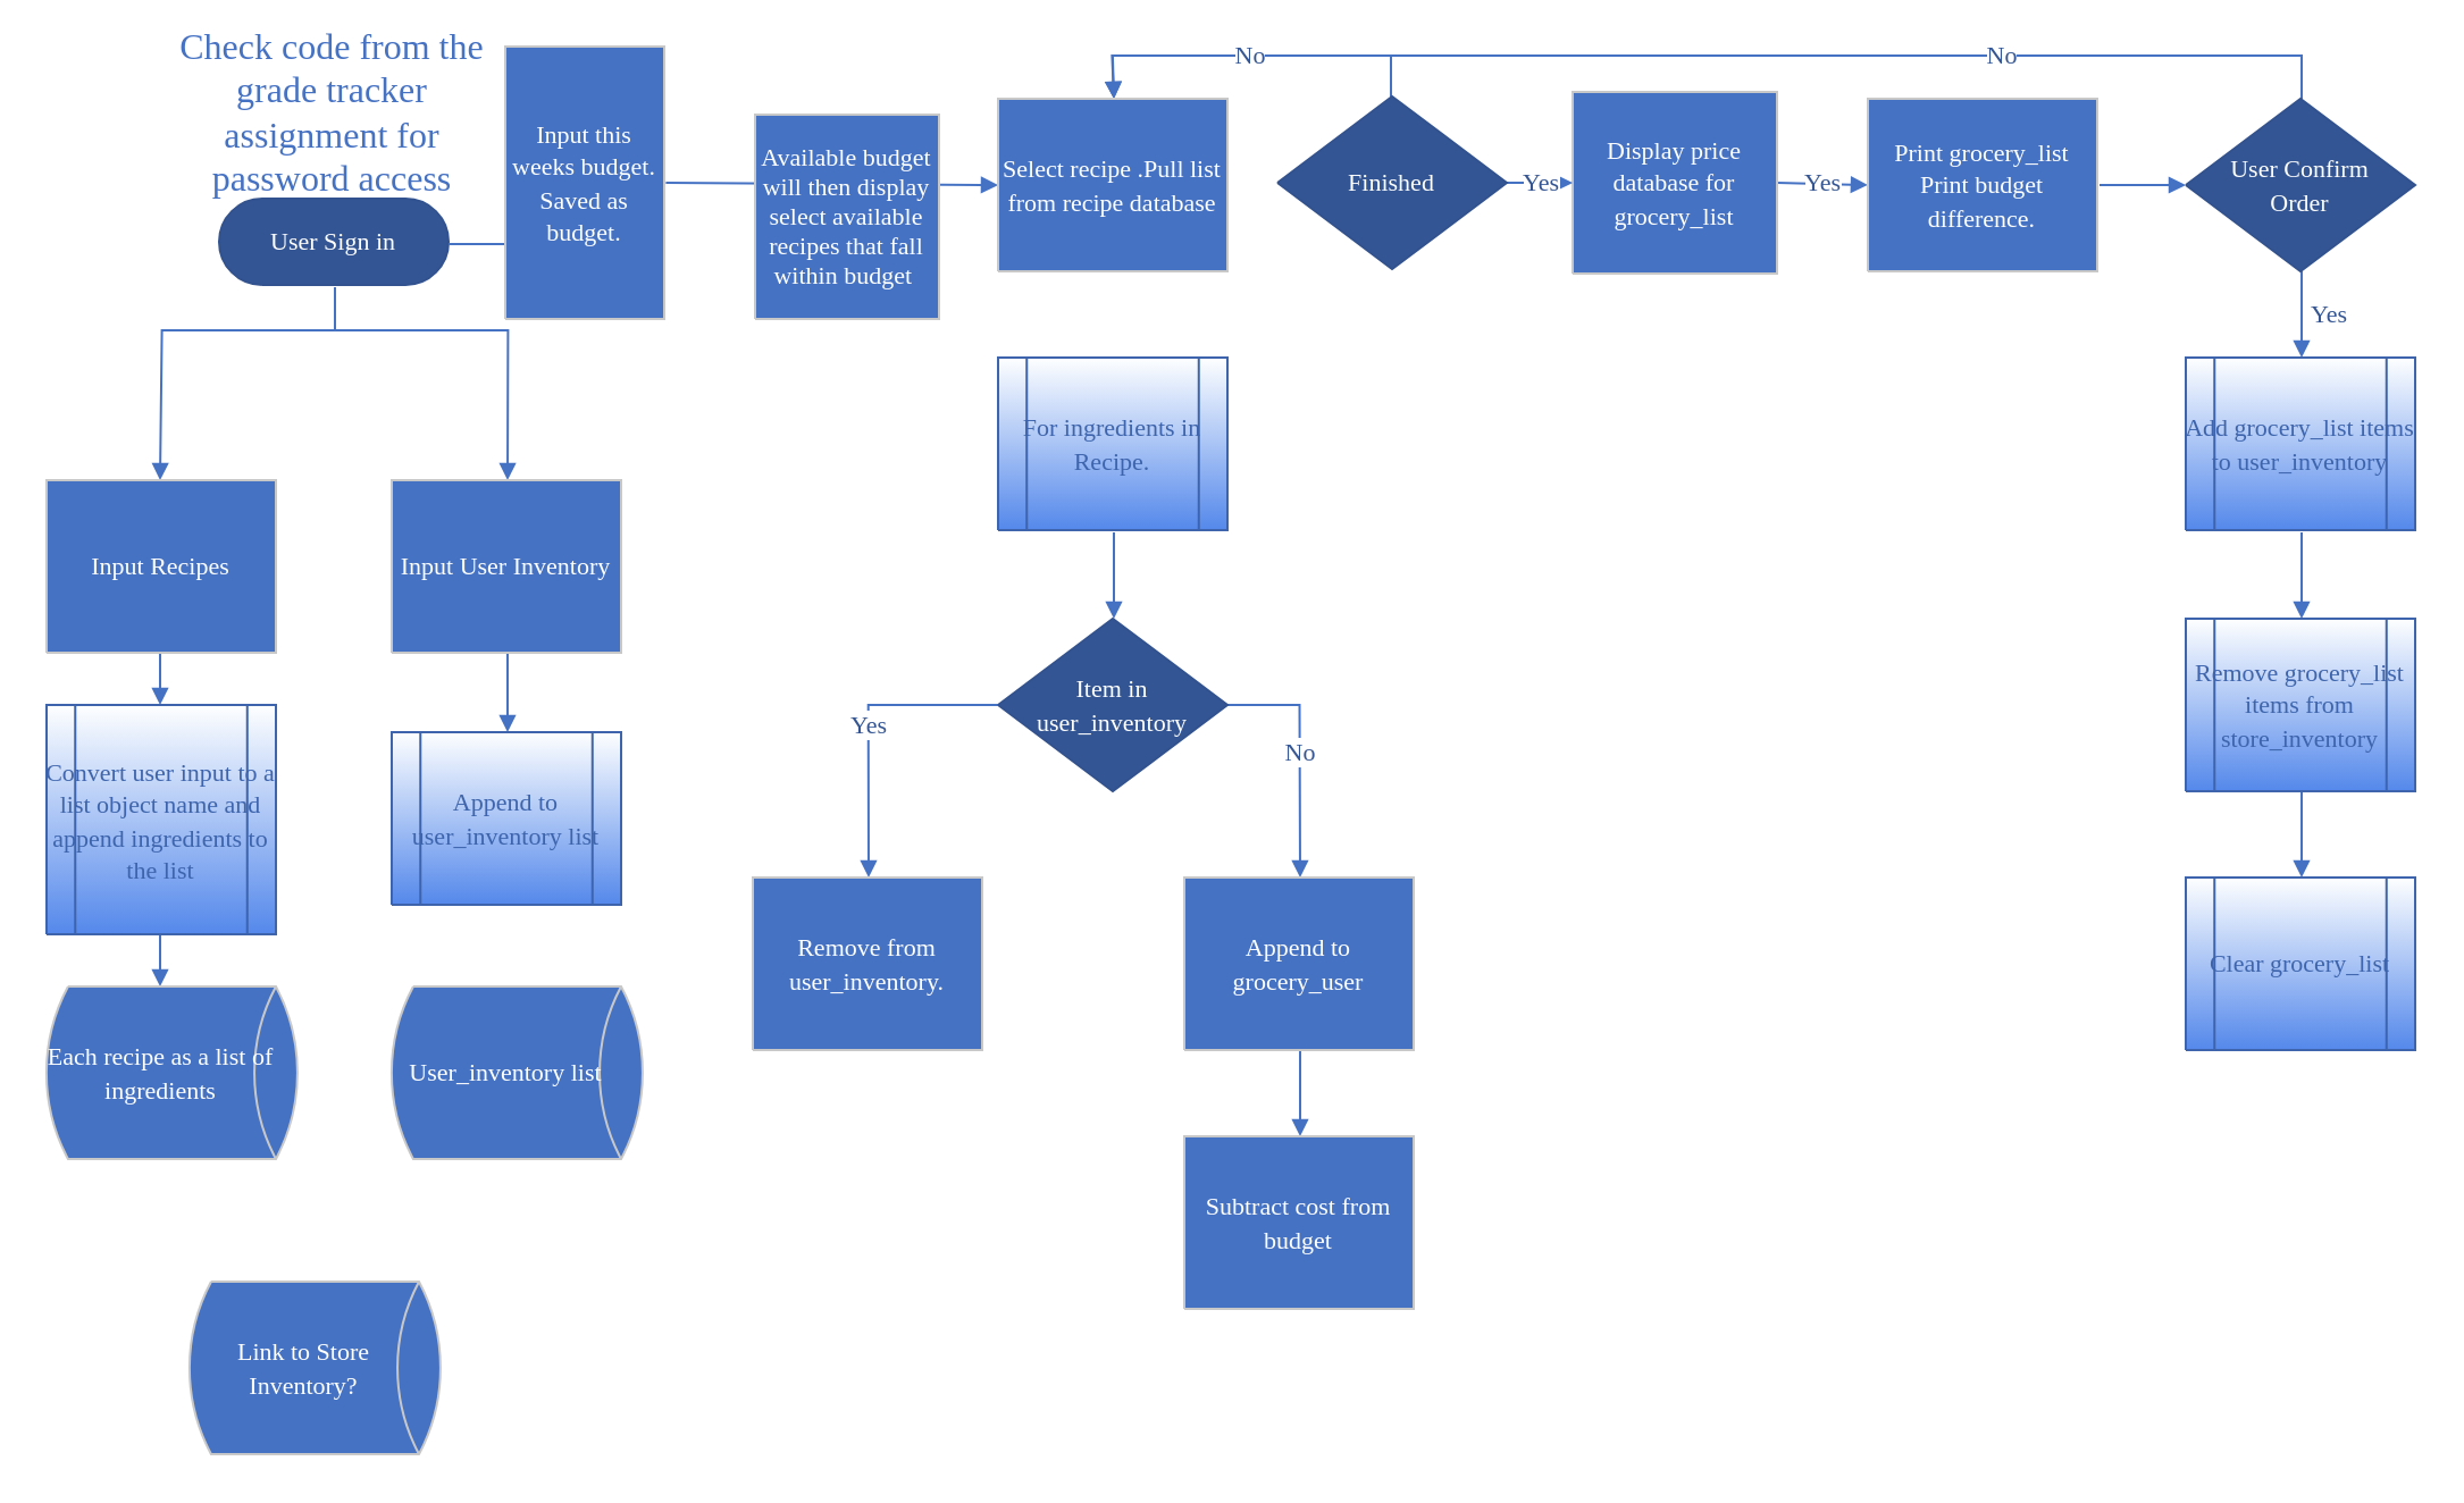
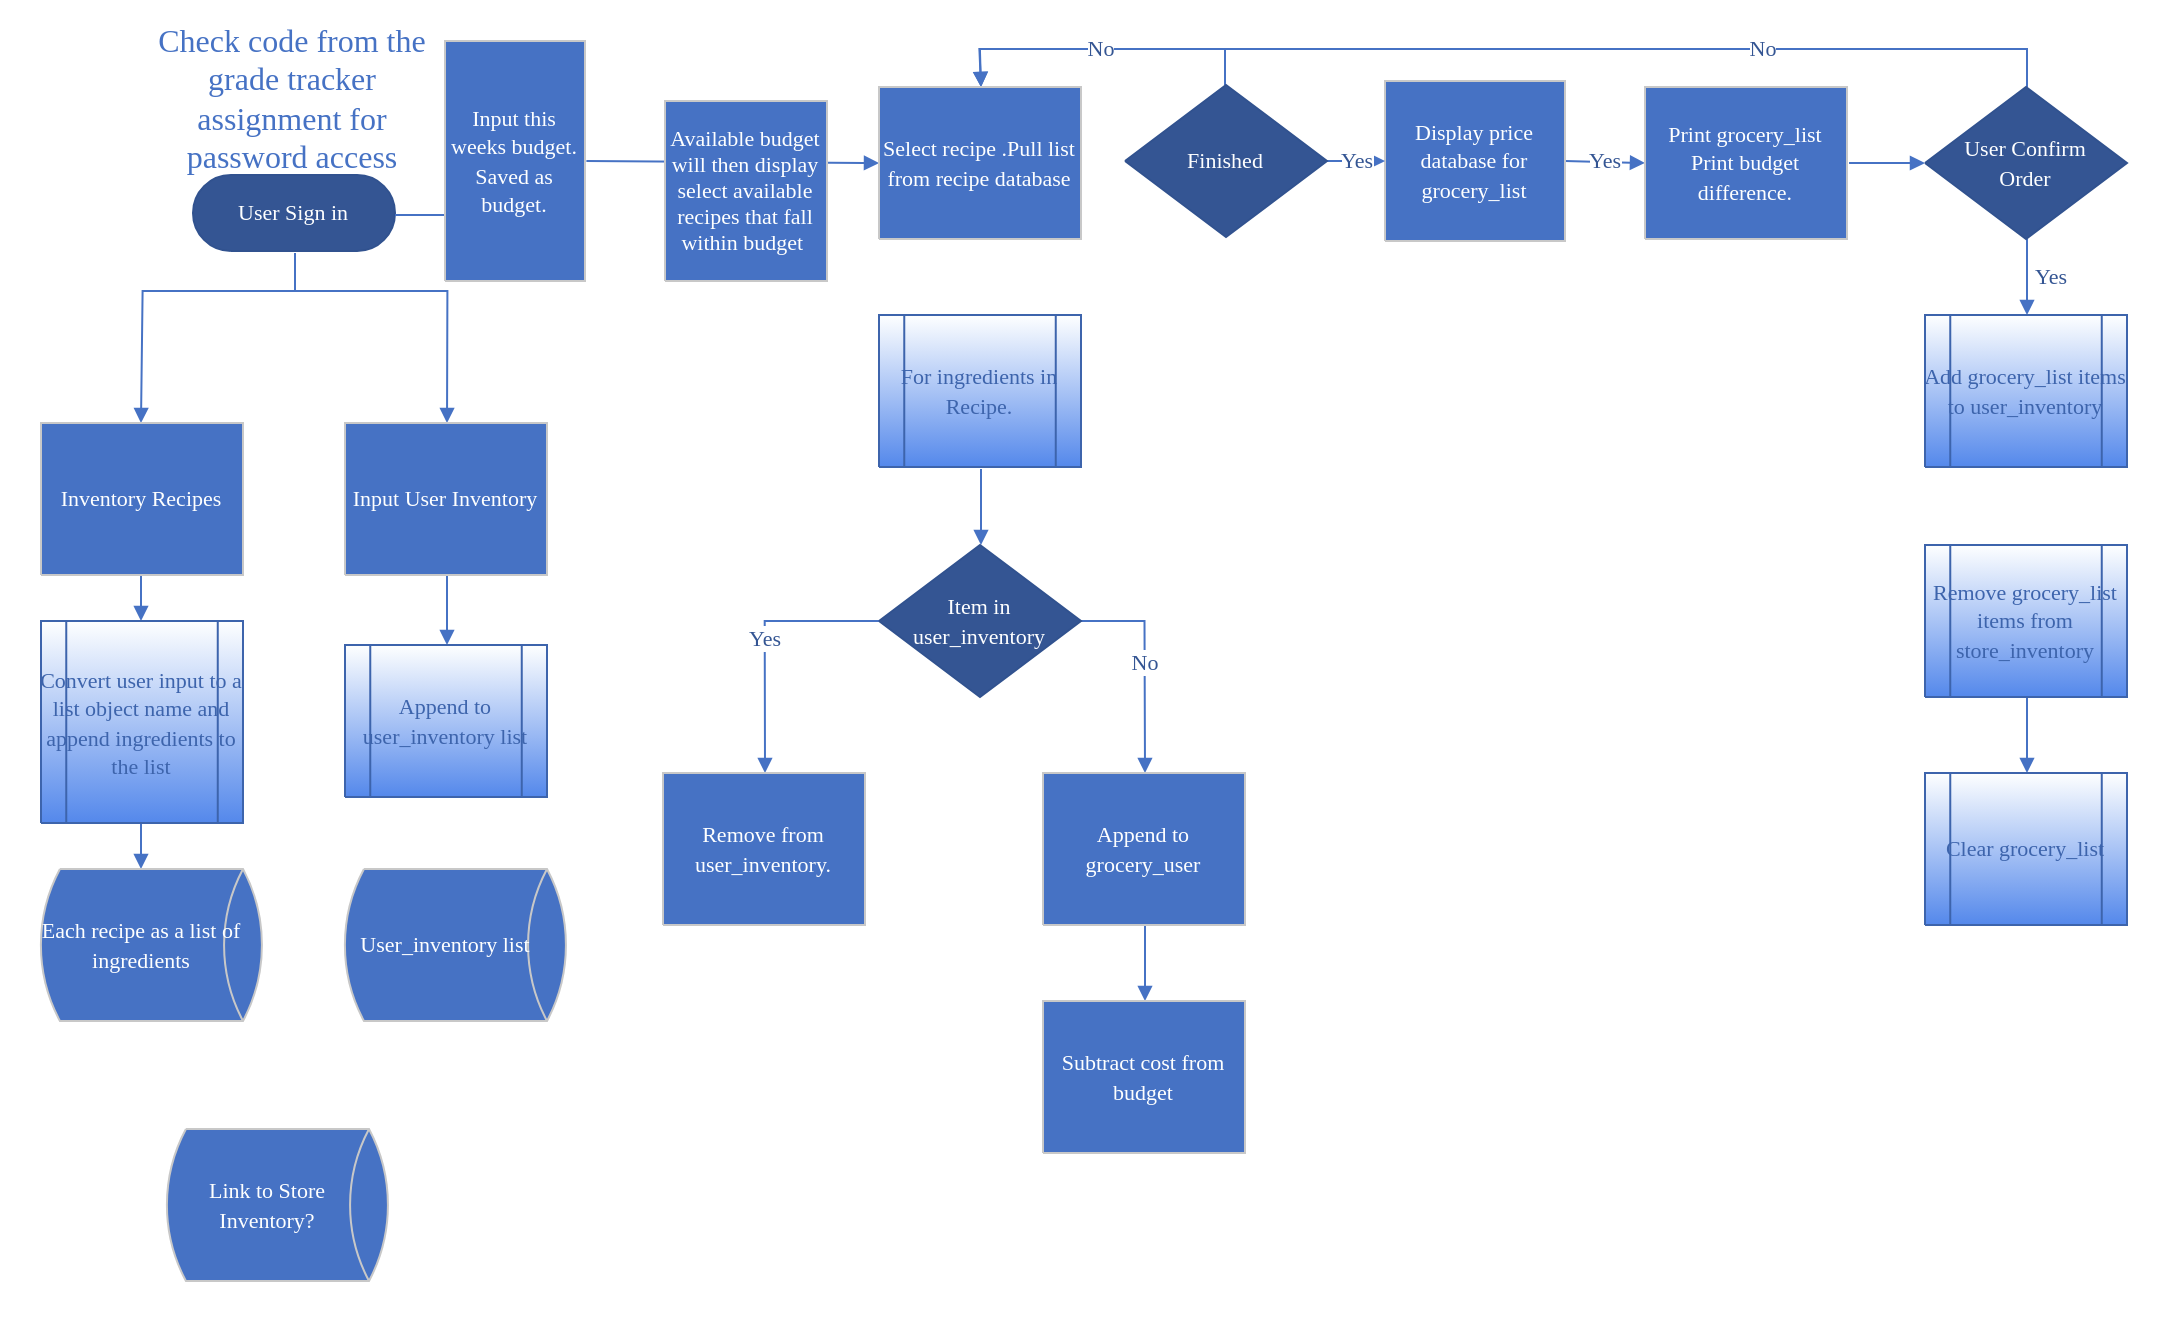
- <mxCell id="26" value="&lt;font style=&quot;font-size:11px;font-family:Calibri;color:#feffff;direction:ltr;letter-spacing:0px;line-height:120%;opacity:1&quot;&gt;Input Recipes&lt;br/&gt;&lt;/font&gt;" style="verticalAlign=middle;align=center;vsdxID=22;fillColor=#4672c4;gradientColor=none;shape=stencil(nZBLDoAgDERP0z3SIyjew0SURgSD+Lu9kMZoXLhwN9O+tukAlrNpJg1SzDH4QW/URgNYgZTkjA4UkwJUgGXng+6DX1zLfmoymdXo17xh5zmRJ6Q42BWCfc2oJfdAr+Yv+AP9Cb7OJ3H/2JG1HNGz/84klThPVCc=);strokeColor=#c8c8c8;spacingTop=-1;spacingBottom=-1;spacingLeft=-1;spacingRight=-1;labelBackgroundColor=none;rounded=0;html=1;whiteSpace=wrap;" parent="25" vertex="1"><mxGeometry x="20" y="211" width="101" height="76" as="geometry" /></mxCell>
+ <mxCell id="26" value="&lt;font style=&quot;font-size:11px;font-family:Calibri;color:#feffff;direction:ltr;letter-spacing:0px;line-height:120%;opacity:1&quot;&gt;Inventory Recipes&lt;br/&gt;&lt;/font&gt;" style="verticalAlign=middle;align=center;vsdxID=22;fillColor=#4672c4;gradientColor=none;shape=stencil(nZBLDoAgDERP0z3SIyjew0SURgSD+Lu9kMZoXLhwN9O+tukAlrNpJg1SzDH4QW/URgNYgZTkjA4UkwJUgGXng+6DX1zLfmoymdXo17xh5zmRJ6Q42BWCfc2oJfdAr+Yv+AP9Cb7OJ3H/2JG1HNGz/84klThPVCc=);strokeColor=#c8c8c8;spacingTop=-1;spacingBottom=-1;spacingLeft=-1;spacingRight=-1;labelBackgroundColor=none;rounded=0;html=1;whiteSpace=wrap;" parent="25" vertex="1"><mxGeometry x="20" y="211" width="101" height="76" as="geometry" /></mxCell>
- <mxCell id="9" style="vsdxID=50;edgeStyle=none;startArrow=none;endArrow=block;startSize=5;endSize=5;strokeColor=#4672c4;spacingTop=0;spacingBottom=0;spacingLeft=0;spacingRight=0;verticalAlign=middle;html=1;labelBackgroundColor=#ffffff;rounded=0;exitX=0.505;exitY=1.013;exitDx=0;exitDy=0;exitPerimeter=0;entryX=0.505;entryY=0;entryDx=0;entryDy=0;entryPerimeter=0;" parent="1" source="46" target="47" edge="1"><mxGeometry relative="1" as="geometry"><mxPoint x="12" as="offset" /><Array as="points" /></mxGeometry></mxCell>
